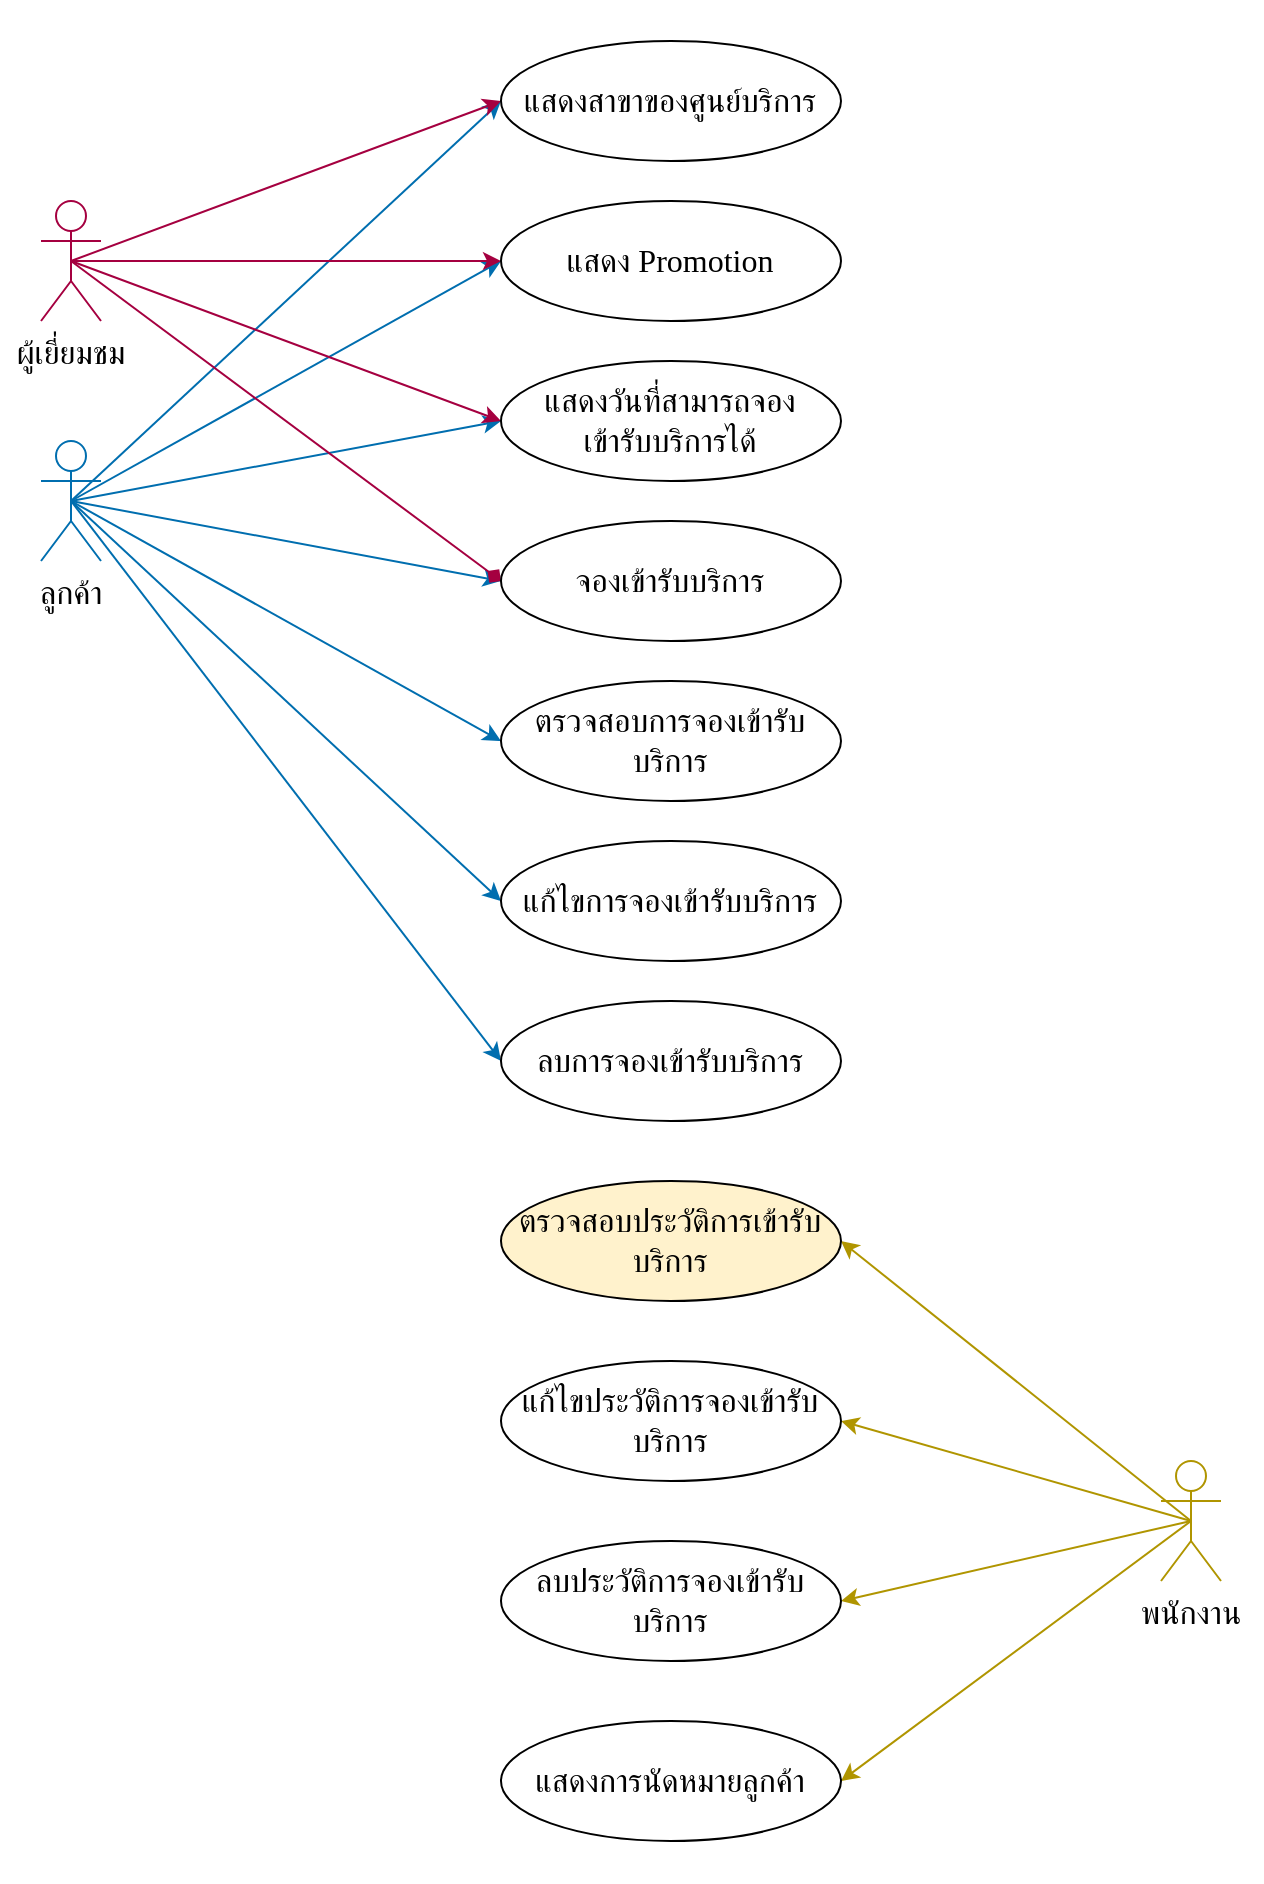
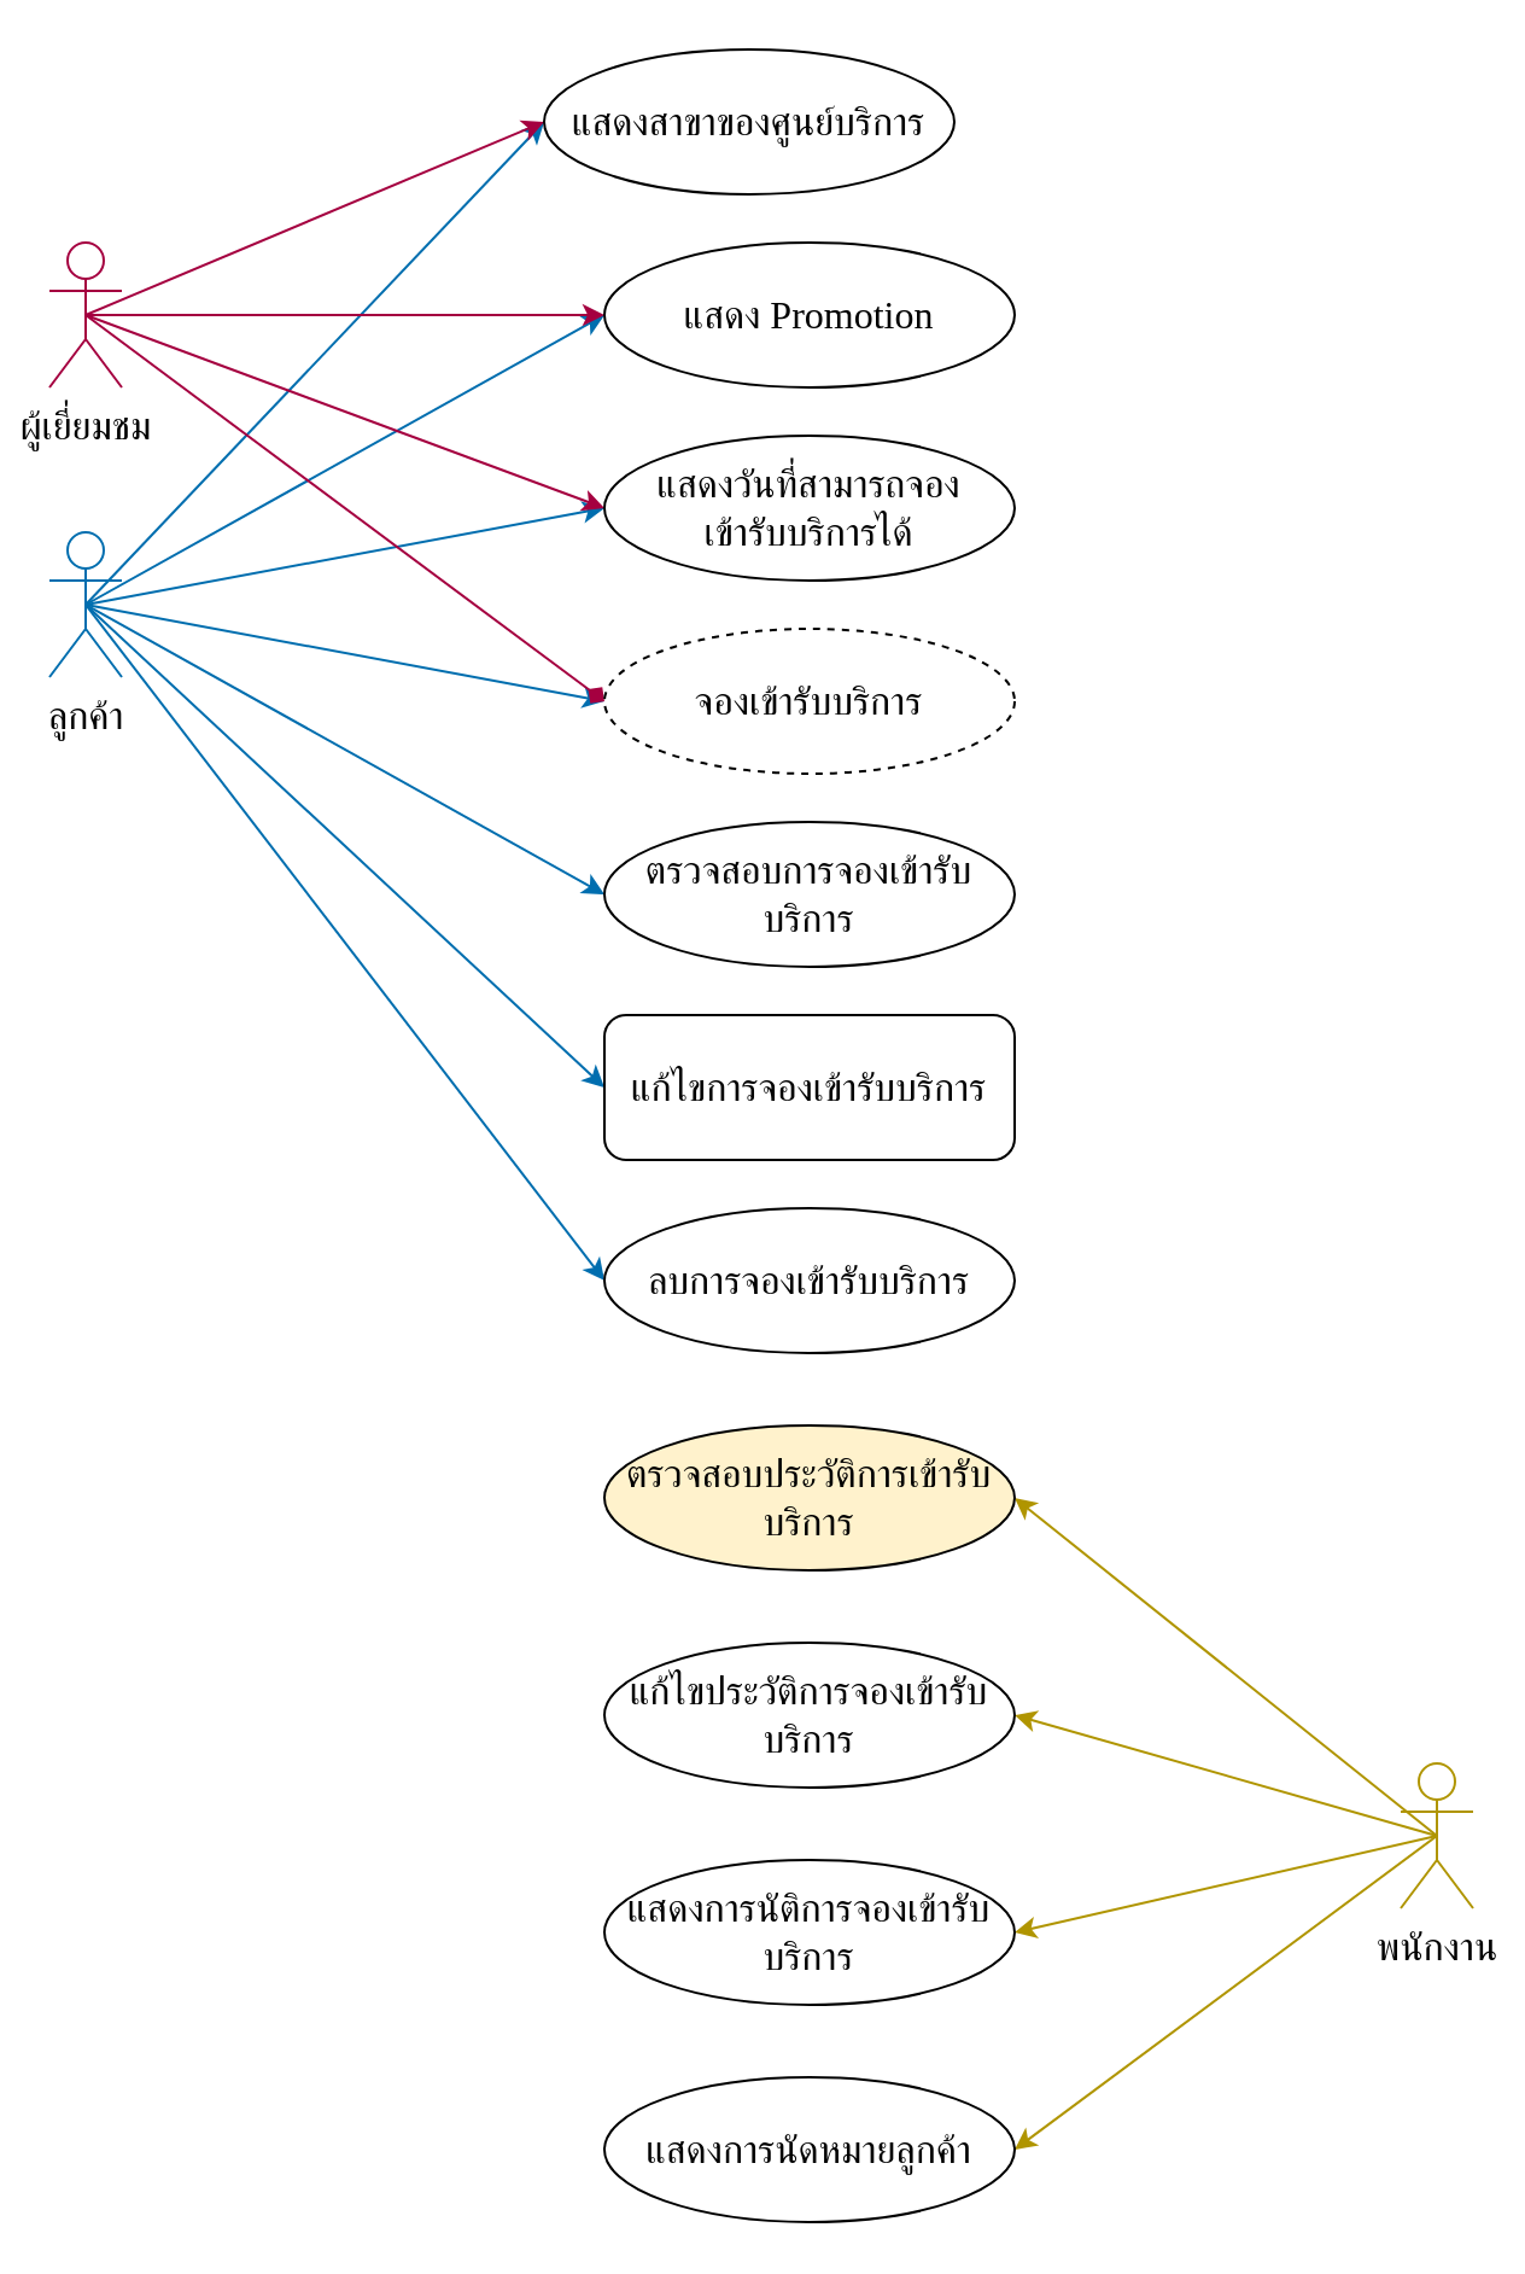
- <mxCell id="28" value="แสดงสาขาของศูนย์บริการ" style="ellipse;whiteSpace=wrap;html=1;fontFamily=th sarabunPSK;fontSize=16;rounded=1;" parent="1" vertex="1"><mxGeometry x="250" y="20" width="170" height="60" as="geometry" /></mxCell>
+ <mxCell id="28" value="แสดงสาขาของศูนย์บริการ" style="ellipse;whiteSpace=wrap;html=1;fontFamily=th sarabunPSK;fontSize=16;rounded=1;" parent="1" vertex="1"><mxGeometry x="225" y="20" width="170" height="60" as="geometry" /></mxCell>
- <mxCell id="20" value="จองเข้ารับบริการ" style="ellipse;whiteSpace=wrap;html=1;fontFamily=th sarabunPSK;fontSize=16;rounded=1;" parent="1" vertex="1"><mxGeometry x="250" y="260" width="170" height="60" as="geometry" /></mxCell>
+ <mxCell id="20" value="จองเข้ารับบริการ" style="ellipse;whiteSpace=wrap;html=1;fontFamily=th sarabunPSK;fontSize=16;rounded=1;dashed=1;" parent="1" vertex="1"><mxGeometry x="250" y="260" width="170" height="60" as="geometry" /></mxCell>
- <mxCell id="22" value="แก้ไขการจองเข้ารับบริการ" style="ellipse;whiteSpace=wrap;html=1;fontFamily=th sarabunPSK;fontSize=16;rounded=1;" parent="1" vertex="1"><mxGeometry x="250" y="420" width="170" height="60" as="geometry" /></mxCell>
+ <mxCell id="22" value="แก้ไขการจองเข้ารับบริการ" style="whiteSpace=wrap;html=1;fontFamily=th sarabunPSK;fontSize=16;rounded=1;" parent="1" vertex="1"><mxGeometry x="250" y="420" width="170" height="60" as="geometry" /></mxCell>
- <mxCell id="26" value="ลบประวัติการจองเข้ารับบริการ" style="ellipse;whiteSpace=wrap;html=1;fontFamily=th sarabunPSK;fontSize=16;rounded=1;" parent="1" vertex="1"><mxGeometry x="250" y="770" width="170" height="60" as="geometry" /></mxCell>
+ <mxCell id="26" value="แสดงการนัติการจองเข้ารับบริการ" style="ellipse;whiteSpace=wrap;html=1;fontFamily=th sarabunPSK;fontSize=16;rounded=1;" parent="1" vertex="1"><mxGeometry x="250" y="770" width="170" height="60" as="geometry" /></mxCell>
